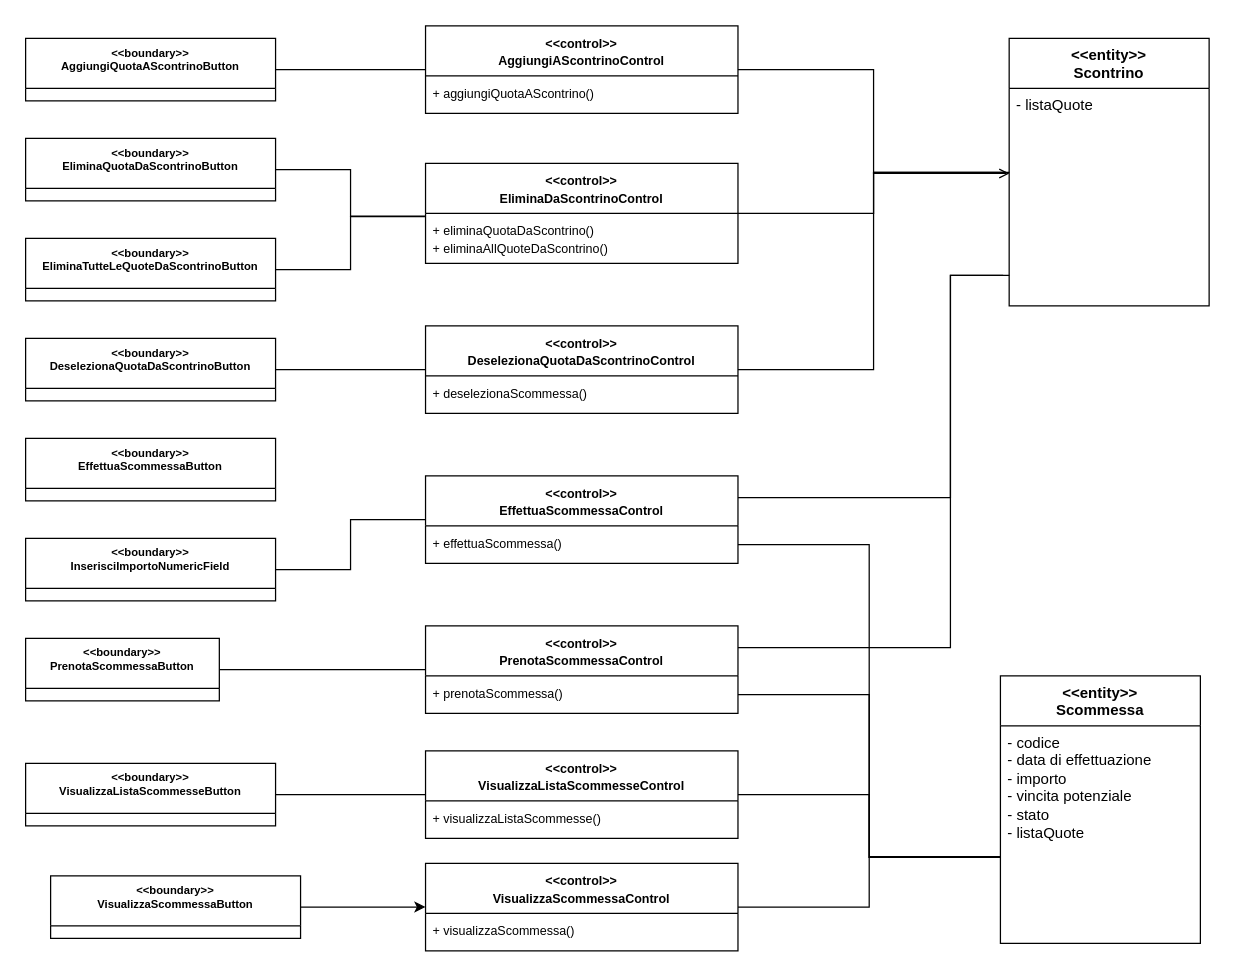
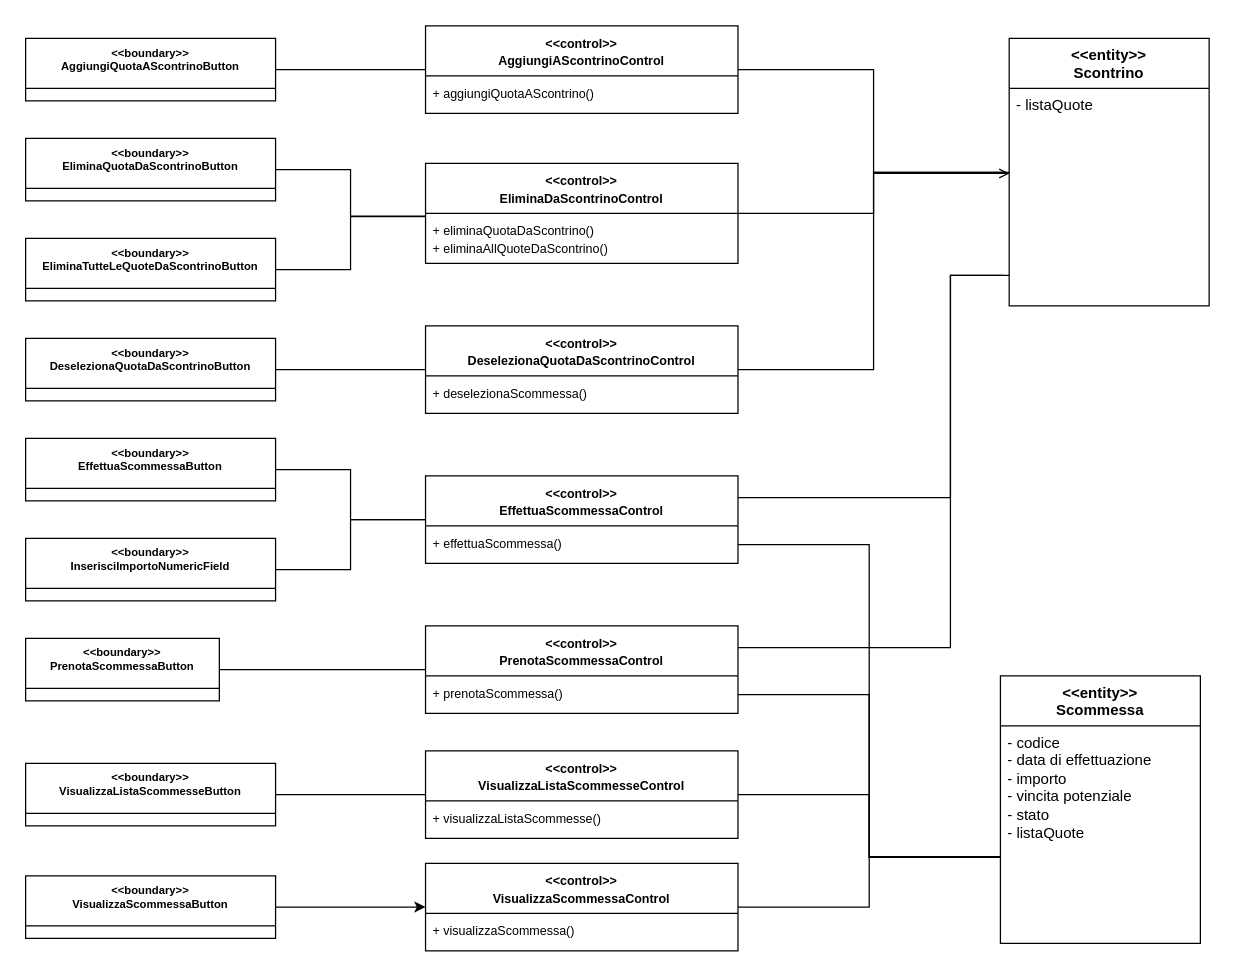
+ <mxCell id="26" style="edgeStyle=orthogonalEdgeStyle;rounded=0;orthogonalLoop=1;jettySize=auto;html=1;exitX=1;exitY=0.5;exitDx=0;exitDy=0;entryX=0;entryY=0.5;entryDx=0;entryDy=0;endArrow=none;endFill=0;" edge="1" parent="1" source="9" target="24"><mxGeometry relative="1" as="geometry" /></mxCell>
- <mxCell id="16" value="&lt;div style=&quot;font-size: 9px;&quot;&gt;&lt;font style=&quot;font-size: 9px;&quot;&gt;&amp;lt;&amp;lt;boundary&amp;gt;&amp;gt;&lt;br&gt;VisualizzaScommessaButton&lt;br&gt;&lt;br&gt;&lt;/font&gt;&lt;/div&gt;&lt;div style=&quot;font-size: 11px;&quot;&gt;&lt;font style=&quot;font-size: 11px;&quot;&gt;&lt;br&gt;&lt;/font&gt;&lt;/div&gt;" style="swimlane;fontStyle=1;align=center;verticalAlign=top;childLayout=stackLayout;horizontal=1;startSize=40;horizontalStack=0;resizeParent=1;resizeParentMax=0;resizeLast=0;collapsible=1;marginBottom=0;whiteSpace=wrap;html=1;" vertex="1" parent="1"><mxGeometry x="40" y="700" width="200" height="50" as="geometry" /></mxCell>
+ <mxCell id="16" value="&lt;div style=&quot;font-size: 9px;&quot;&gt;&lt;font style=&quot;font-size: 9px;&quot;&gt;&amp;lt;&amp;lt;boundary&amp;gt;&amp;gt;&lt;br&gt;VisualizzaScommessaButton&lt;br&gt;&lt;br&gt;&lt;/font&gt;&lt;/div&gt;&lt;div style=&quot;font-size: 11px;&quot;&gt;&lt;font style=&quot;font-size: 11px;&quot;&gt;&lt;br&gt;&lt;/font&gt;&lt;/div&gt;" style="swimlane;fontStyle=1;align=center;verticalAlign=top;childLayout=stackLayout;horizontal=1;startSize=40;horizontalStack=0;resizeParent=1;resizeParentMax=0;resizeLast=0;collapsible=1;marginBottom=0;whiteSpace=wrap;html=1;" vertex="1" parent="1"><mxGeometry x="20" y="700" width="200" height="50" as="geometry" /></mxCell>
